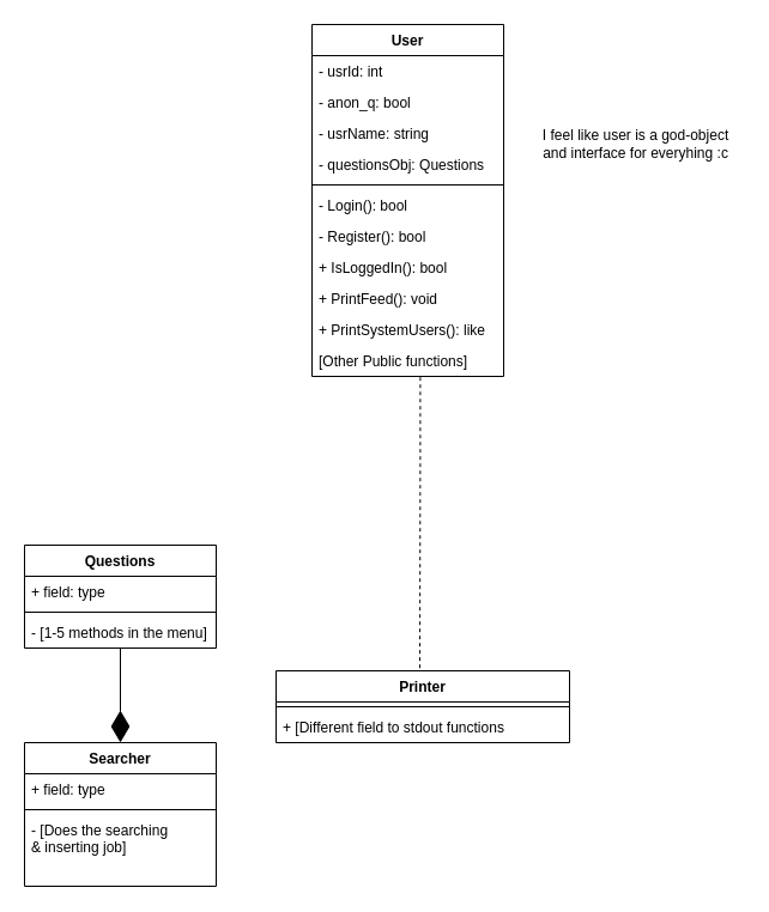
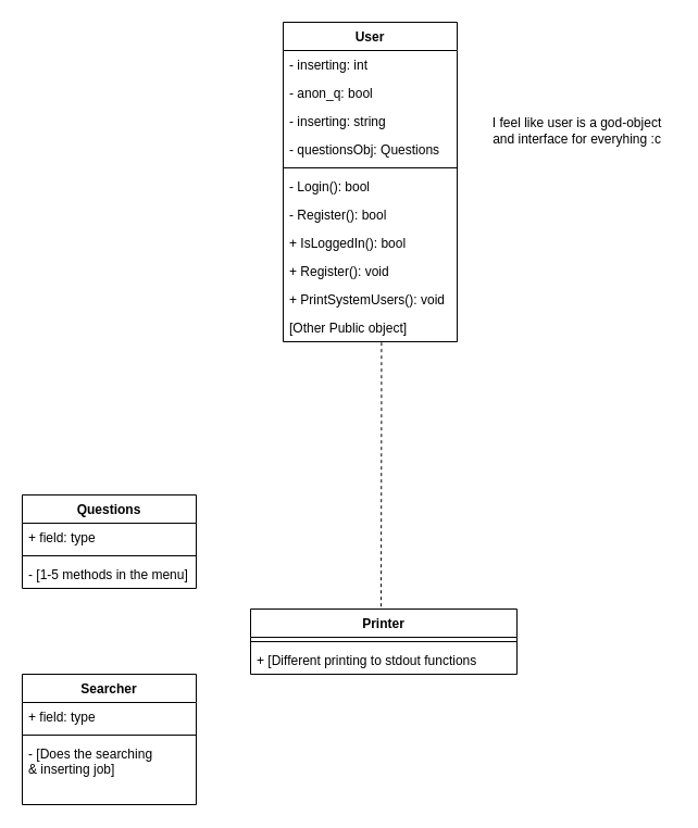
- <mxCell id="10" value="- usrId: int" style="text;strokeColor=none;fillColor=none;align=left;verticalAlign=top;spacingLeft=4;spacingRight=4;overflow=hidden;rotatable=0;points=[[0,0.5],[1,0.5]];portConstraint=eastwest;" parent="9" vertex="1"><mxGeometry y="26" width="160" height="26" as="geometry" /></mxCell>
+ <mxCell id="10" value="- inserting: int" style="text;strokeColor=none;fillColor=none;align=left;verticalAlign=top;spacingLeft=4;spacingRight=4;overflow=hidden;rotatable=0;points=[[0,0.5],[1,0.5]];portConstraint=eastwest;" parent="9" vertex="1"><mxGeometry y="26" width="160" height="26" as="geometry" /></mxCell>
- <mxCell id="12" value="- usrName: string" style="text;strokeColor=none;fillColor=none;align=left;verticalAlign=top;spacingLeft=4;spacingRight=4;overflow=hidden;rotatable=0;points=[[0,0.5],[1,0.5]];portConstraint=eastwest;" parent="9" vertex="1"><mxGeometry y="78" width="160" height="26" as="geometry" /></mxCell>
+ <mxCell id="12" value="- inserting: string" style="text;strokeColor=none;fillColor=none;align=left;verticalAlign=top;spacingLeft=4;spacingRight=4;overflow=hidden;rotatable=0;points=[[0,0.5],[1,0.5]];portConstraint=eastwest;" parent="9" vertex="1"><mxGeometry y="78" width="160" height="26" as="geometry" /></mxCell>
- <mxCell id="18" value="+ PrintFeed(): void" style="text;strokeColor=none;fillColor=none;align=left;verticalAlign=top;spacingLeft=4;spacingRight=4;overflow=hidden;rotatable=0;points=[[0,0.5],[1,0.5]];portConstraint=eastwest;" parent="9" vertex="1"><mxGeometry y="216" width="160" height="26" as="geometry" /></mxCell>
+ <mxCell id="18" value="+ Register(): void" style="text;strokeColor=none;fillColor=none;align=left;verticalAlign=top;spacingLeft=4;spacingRight=4;overflow=hidden;rotatable=0;points=[[0,0.5],[1,0.5]];portConstraint=eastwest;" parent="9" vertex="1"><mxGeometry y="216" width="160" height="26" as="geometry" /></mxCell>
- <mxCell id="19" value="+ PrintSystemUsers(): like" style="text;strokeColor=none;fillColor=none;align=left;verticalAlign=top;spacingLeft=4;spacingRight=4;overflow=hidden;rotatable=0;points=[[0,0.5],[1,0.5]];portConstraint=eastwest;" parent="9" vertex="1"><mxGeometry y="242" width="160" height="26" as="geometry" /></mxCell>
+ <mxCell id="19" value="+ PrintSystemUsers(): void" style="text;strokeColor=none;fillColor=none;align=left;verticalAlign=top;spacingLeft=4;spacingRight=4;overflow=hidden;rotatable=0;points=[[0,0.5],[1,0.5]];portConstraint=eastwest;" parent="9" vertex="1"><mxGeometry y="242" width="160" height="26" as="geometry" /></mxCell>
- <mxCell id="20" value="[Other Public functions]" style="text;strokeColor=none;fillColor=none;align=left;verticalAlign=top;spacingLeft=4;spacingRight=4;overflow=hidden;rotatable=0;points=[[0,0.5],[1,0.5]];portConstraint=eastwest;" parent="9" vertex="1"><mxGeometry y="268" width="160" height="26" as="geometry" /></mxCell>
+ <mxCell id="20" value="[Other Public object]" style="text;strokeColor=none;fillColor=none;align=left;verticalAlign=top;spacingLeft=4;spacingRight=4;overflow=hidden;rotatable=0;points=[[0,0.5],[1,0.5]];portConstraint=eastwest;" parent="9" vertex="1"><mxGeometry y="268" width="160" height="26" as="geometry" /></mxCell>
- <mxCell id="26" value="" style="endArrow=diamondThin;endFill=1;endSize=24;html=1;strokeColor=#000000;entryX=0.5;entryY=0;entryDx=0;entryDy=0;exitX=0.5;exitY=1;exitDx=0;exitDy=0;rounded=0;" parent="1" source="21" target="2" edge="1"><mxGeometry width="160" relative="1" as="geometry"><mxPoint x="115" y="481" as="sourcePoint" /><mxPoint x="265" y="470" as="targetPoint" /><Array as="points" /></mxGeometry></mxCell>
- <mxCell id="8" value="+ [Different field to stdout functions&#10;" style="text;strokeColor=none;fillColor=none;align=left;verticalAlign=top;spacingLeft=4;spacingRight=4;overflow=hidden;rotatable=0;points=[[0,0.5],[1,0.5]];portConstraint=eastwest;" parent="6" vertex="1"><mxGeometry y="34" width="245" height="26" as="geometry" /></mxCell>
+ <mxCell id="8" value="+ [Different printing to stdout functions&#10;" style="text;strokeColor=none;fillColor=none;align=left;verticalAlign=top;spacingLeft=4;spacingRight=4;overflow=hidden;rotatable=0;points=[[0,0.5],[1,0.5]];portConstraint=eastwest;" parent="6" vertex="1"><mxGeometry y="34" width="245" height="26" as="geometry" /></mxCell>
